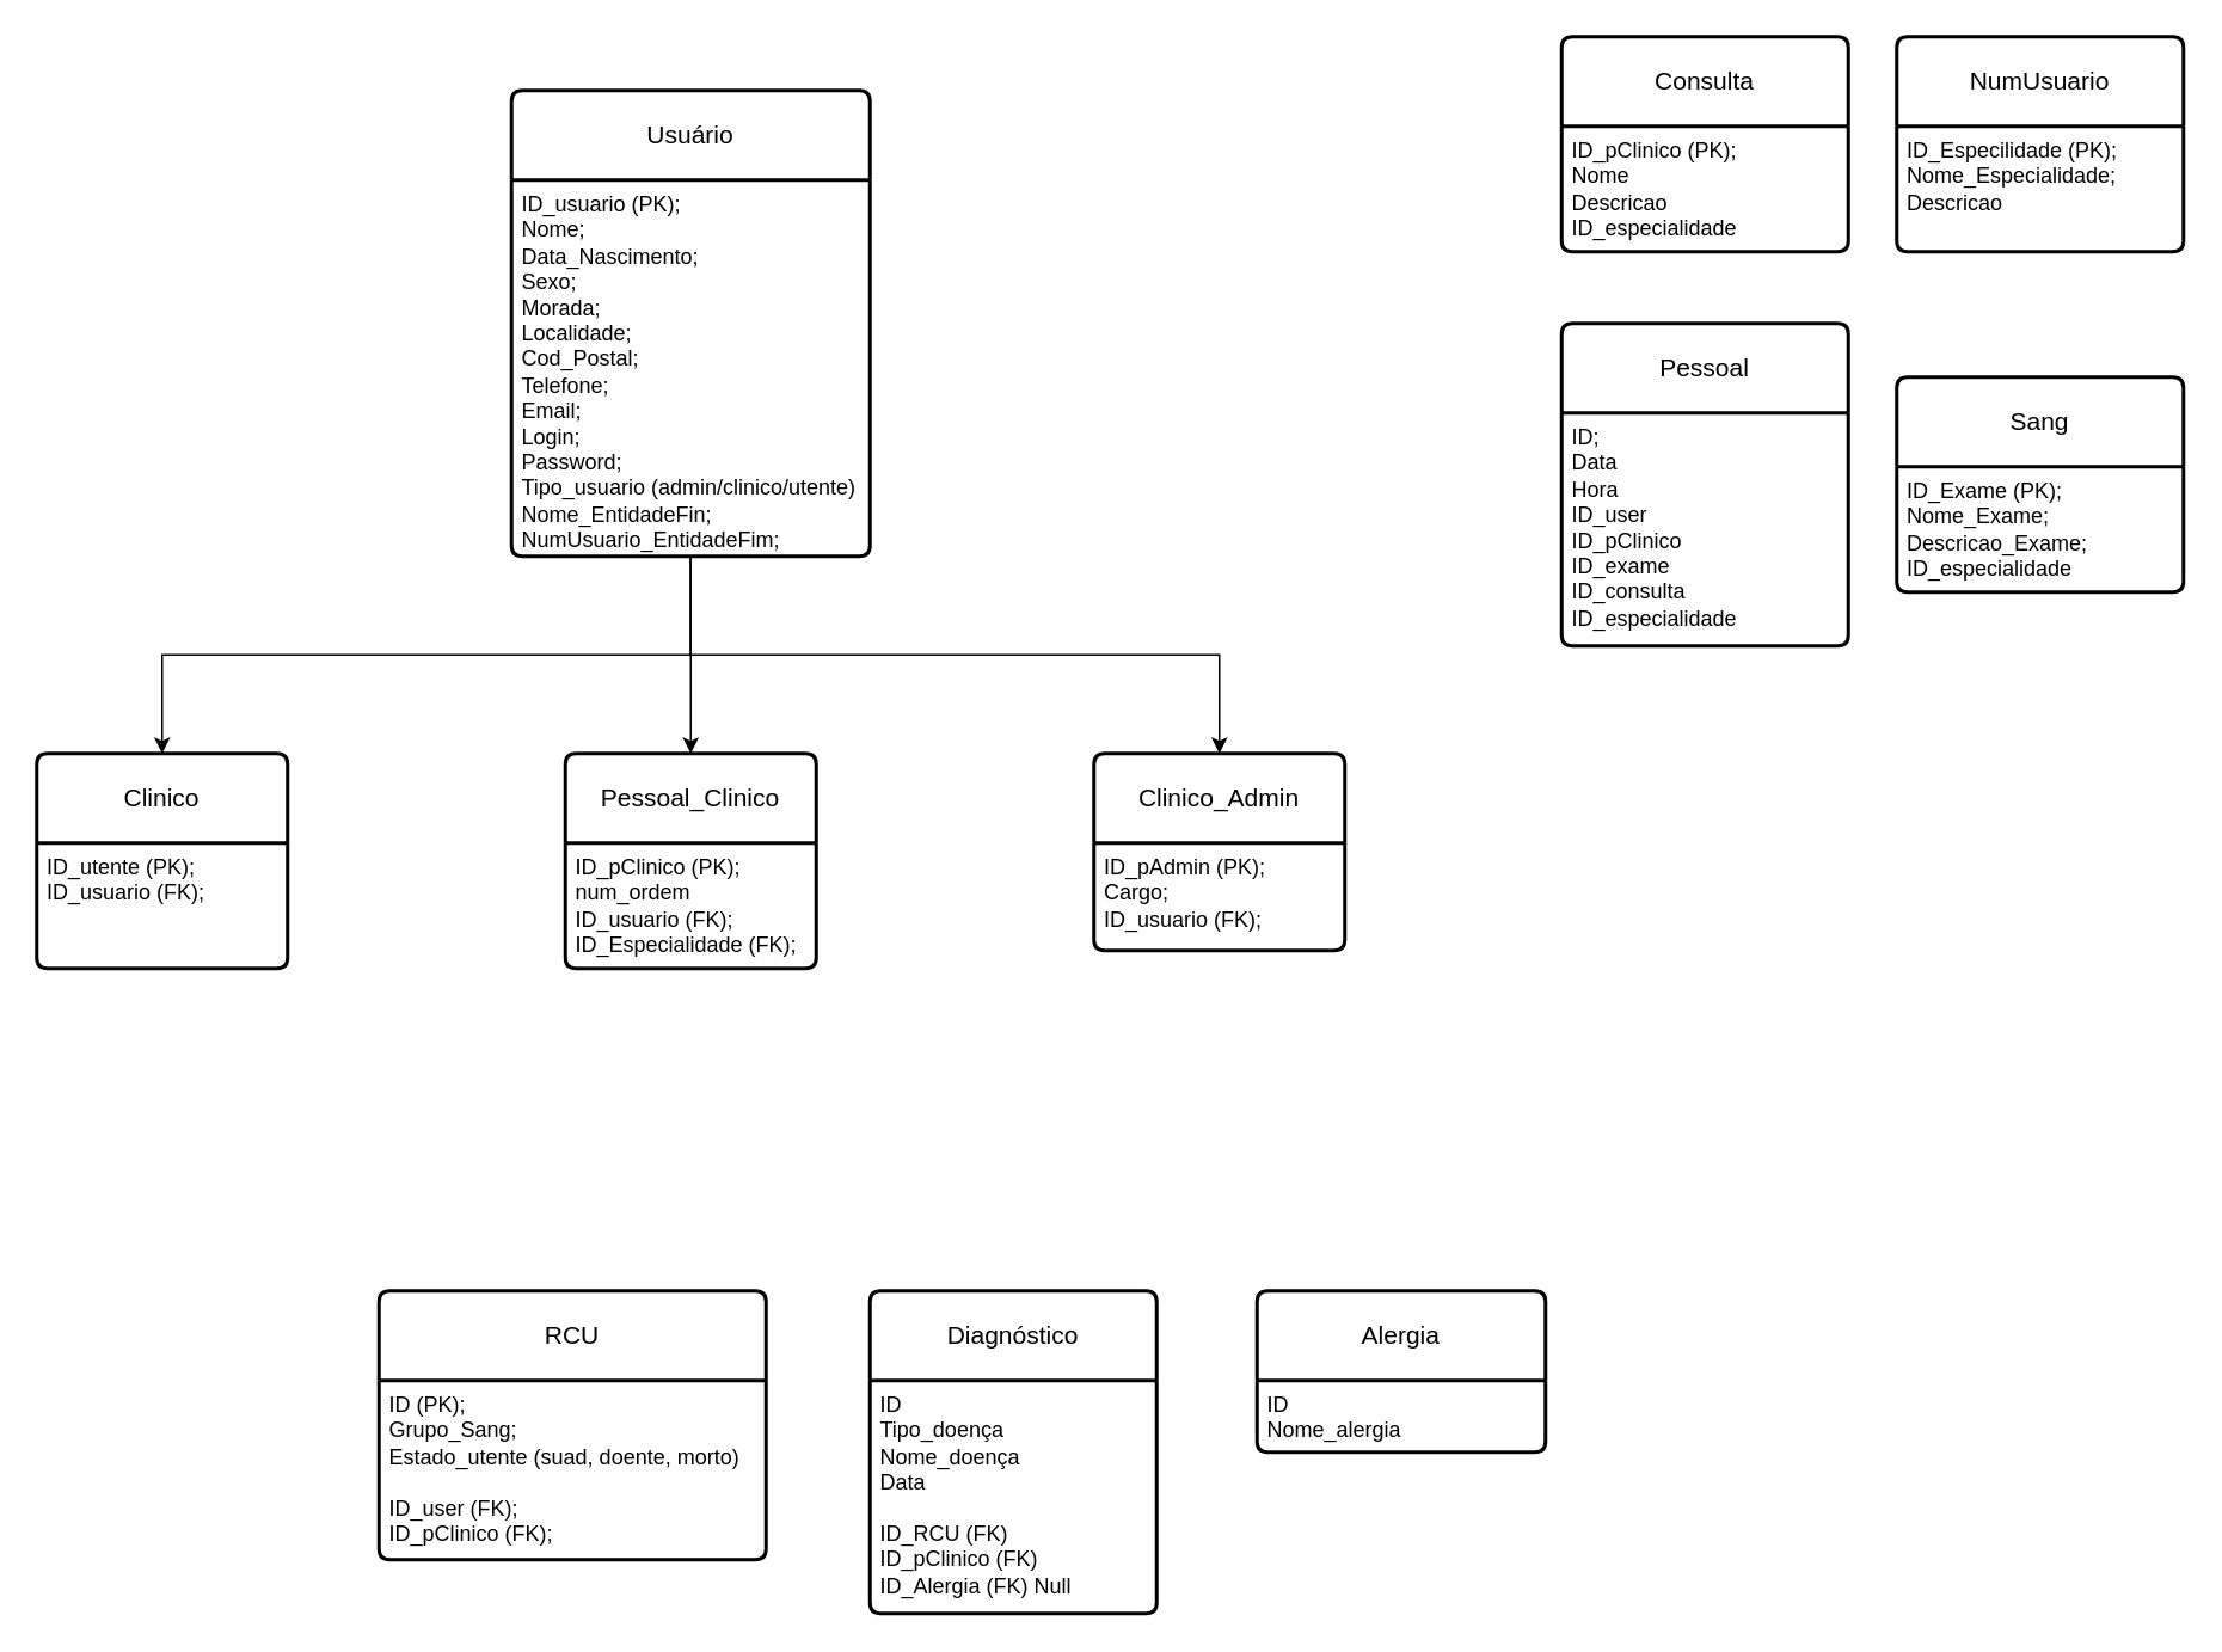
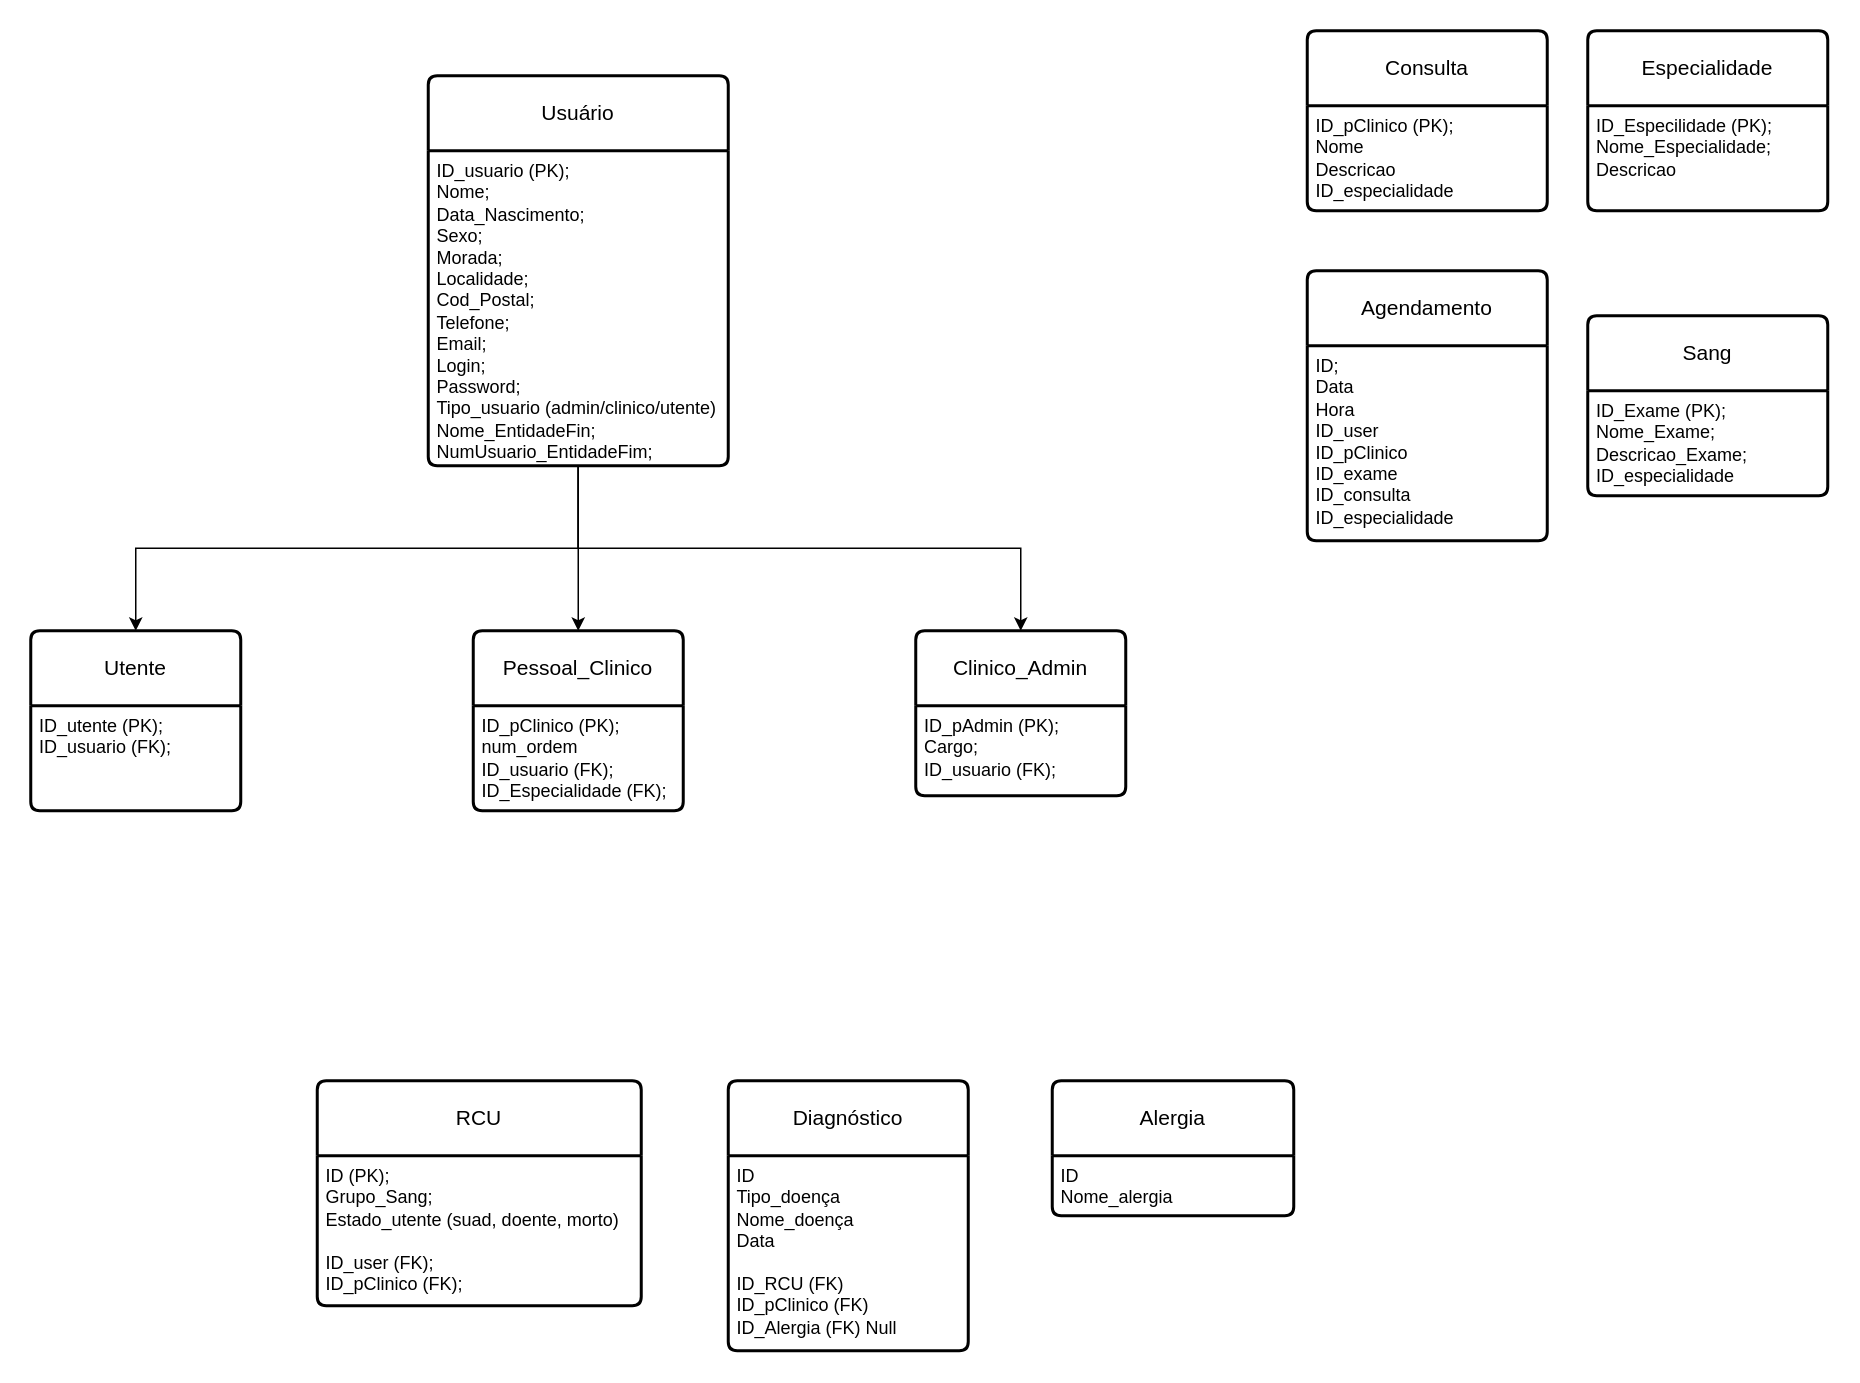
- <mxCell id="10" value="NumUsuario" style="swimlane;childLayout=stackLayout;horizontal=1;startSize=50;horizontalStack=0;rounded=1;fontSize=14;fontStyle=0;strokeWidth=2;resizeParent=0;resizeLast=1;shadow=0;dashed=0;align=center;arcSize=4;whiteSpace=wrap;html=1;" parent="1" vertex="1"><mxGeometry x="1058" y="20" width="160" height="120" as="geometry" /></mxCell>
+ <mxCell id="10" value="Especialidade" style="swimlane;childLayout=stackLayout;horizontal=1;startSize=50;horizontalStack=0;rounded=1;fontSize=14;fontStyle=0;strokeWidth=2;resizeParent=0;resizeLast=1;shadow=0;dashed=0;align=center;arcSize=4;whiteSpace=wrap;html=1;" parent="1" vertex="1"><mxGeometry x="1058" y="20" width="160" height="120" as="geometry" /></mxCell>
- <mxCell id="21" value="Pessoal" style="swimlane;childLayout=stackLayout;horizontal=1;startSize=50;horizontalStack=0;rounded=1;fontSize=14;fontStyle=0;strokeWidth=2;resizeParent=0;resizeLast=1;shadow=0;dashed=0;align=center;arcSize=4;whiteSpace=wrap;html=1;" parent="1" vertex="1"><mxGeometry x="871" y="180" width="160" height="180" as="geometry" /></mxCell>
+ <mxCell id="21" value="Agendamento" style="swimlane;childLayout=stackLayout;horizontal=1;startSize=50;horizontalStack=0;rounded=1;fontSize=14;fontStyle=0;strokeWidth=2;resizeParent=0;resizeLast=1;shadow=0;dashed=0;align=center;arcSize=4;whiteSpace=wrap;html=1;" parent="1" vertex="1"><mxGeometry x="871" y="180" width="160" height="180" as="geometry" /></mxCell>
- <mxCell id="8" value="Clinico" style="swimlane;childLayout=stackLayout;horizontal=1;startSize=50;horizontalStack=0;rounded=1;fontSize=14;fontStyle=0;strokeWidth=2;resizeParent=0;resizeLast=1;shadow=0;dashed=0;align=center;arcSize=4;whiteSpace=wrap;html=1;" parent="1" vertex="1"><mxGeometry x="20" y="420" width="140" height="120" as="geometry" /></mxCell>
+ <mxCell id="8" value="Utente" style="swimlane;childLayout=stackLayout;horizontal=1;startSize=50;horizontalStack=0;rounded=1;fontSize=14;fontStyle=0;strokeWidth=2;resizeParent=0;resizeLast=1;shadow=0;dashed=0;align=center;arcSize=4;whiteSpace=wrap;html=1;" parent="1" vertex="1"><mxGeometry x="20" y="420" width="140" height="120" as="geometry" /></mxCell>
